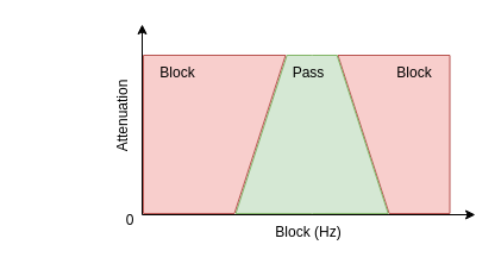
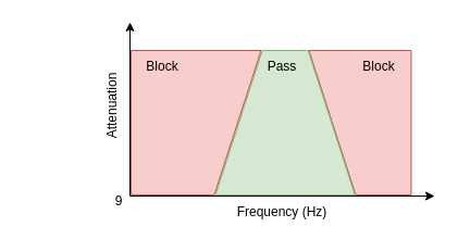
- <mxCell id="6" value="0" style="text;html=1;strokeColor=none;fillColor=none;align=center;verticalAlign=middle;whiteSpace=wrap;rounded=0;" parent="1" vertex="1"><mxGeometry x="79" y="170" width="60" height="30" as="geometry" /></mxCell>
+ <mxCell id="6" value="9" style="text;html=1;strokeColor=none;fillColor=none;align=center;verticalAlign=middle;whiteSpace=wrap;rounded=0;" parent="1" vertex="1"><mxGeometry x="79" y="170" width="60" height="30" as="geometry" /></mxCell>
- <mxCell id="4" value="Block (Hz)" style="text;html=1;strokeColor=none;fillColor=none;align=center;verticalAlign=middle;whiteSpace=wrap;rounded=0;" parent="1" vertex="1"><mxGeometry x="119" y="180" width="280" height="30" as="geometry" /></mxCell>
+ <mxCell id="4" value="Frequency (Hz)" style="text;html=1;strokeColor=none;fillColor=none;align=center;verticalAlign=middle;whiteSpace=wrap;rounded=0;" parent="1" vertex="1"><mxGeometry x="119" y="180" width="280" height="30" as="geometry" /></mxCell>
